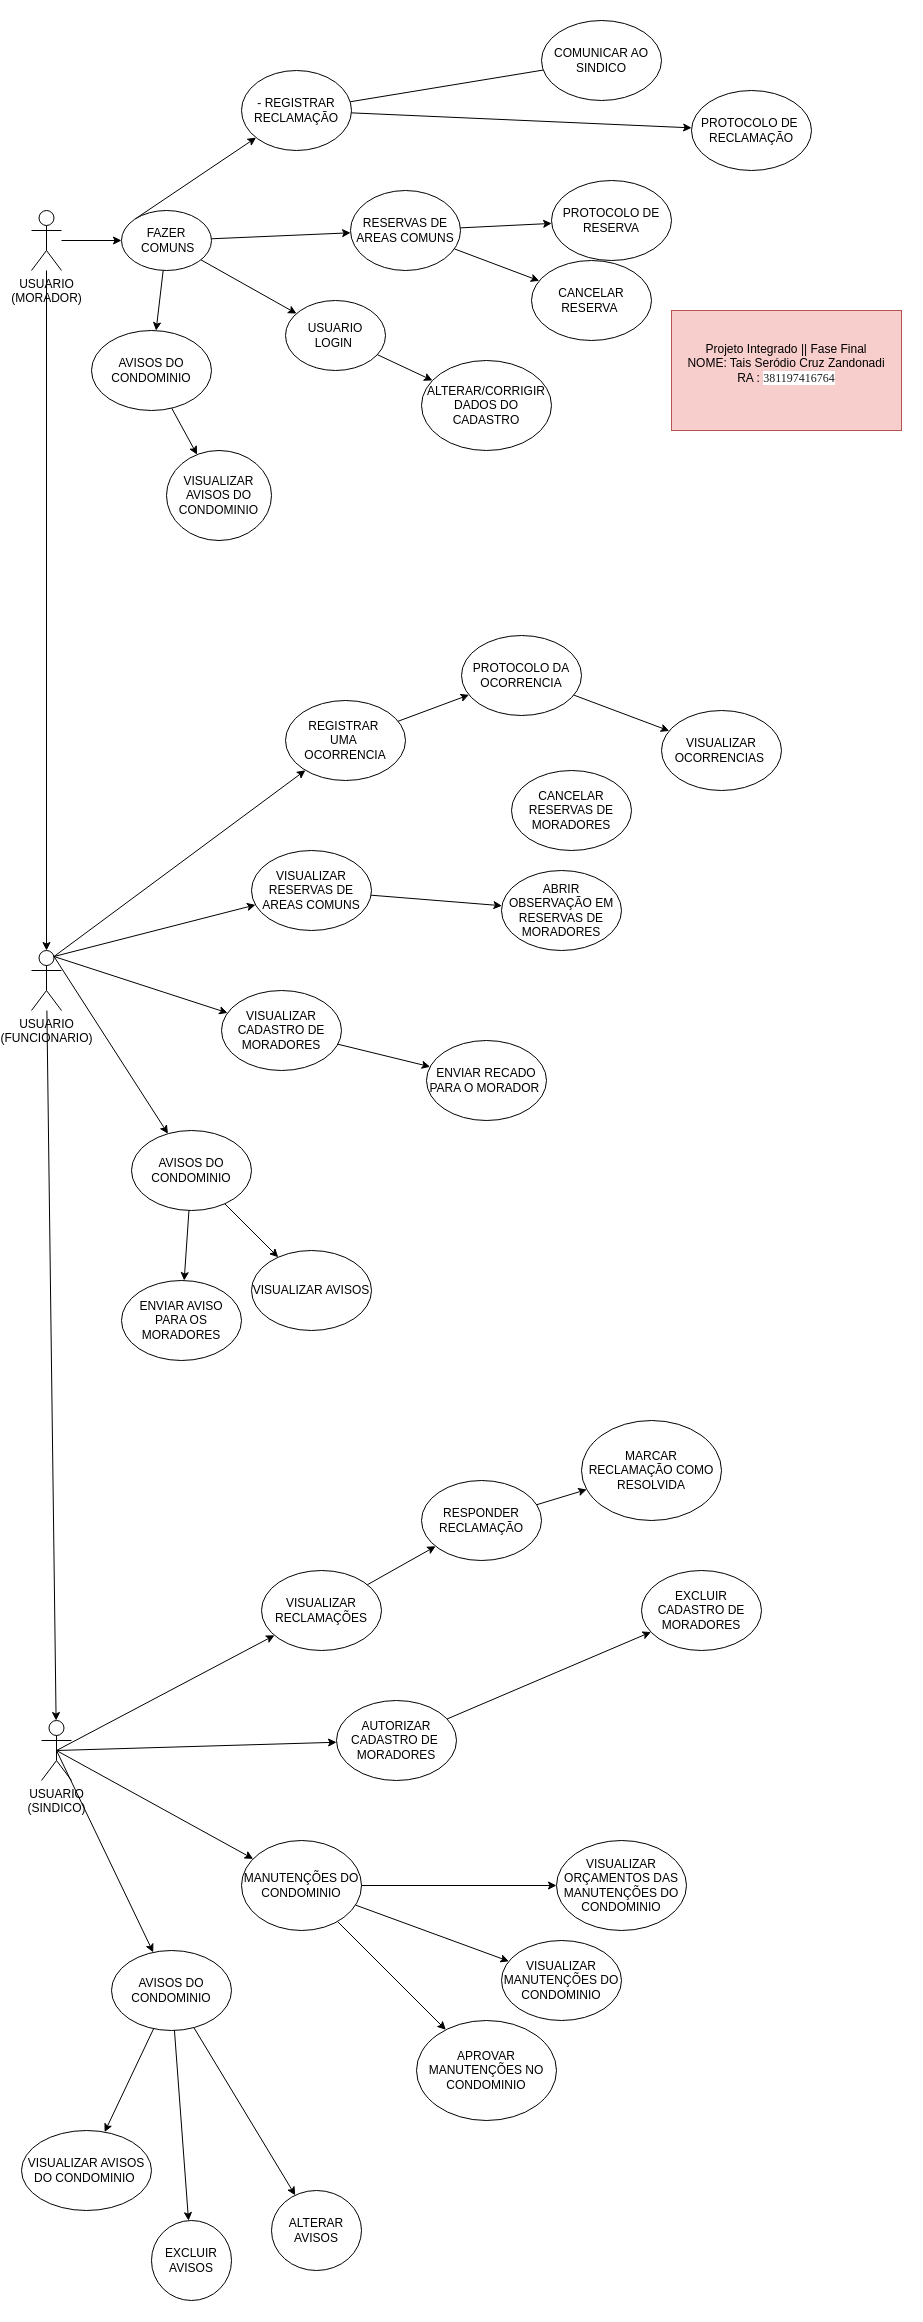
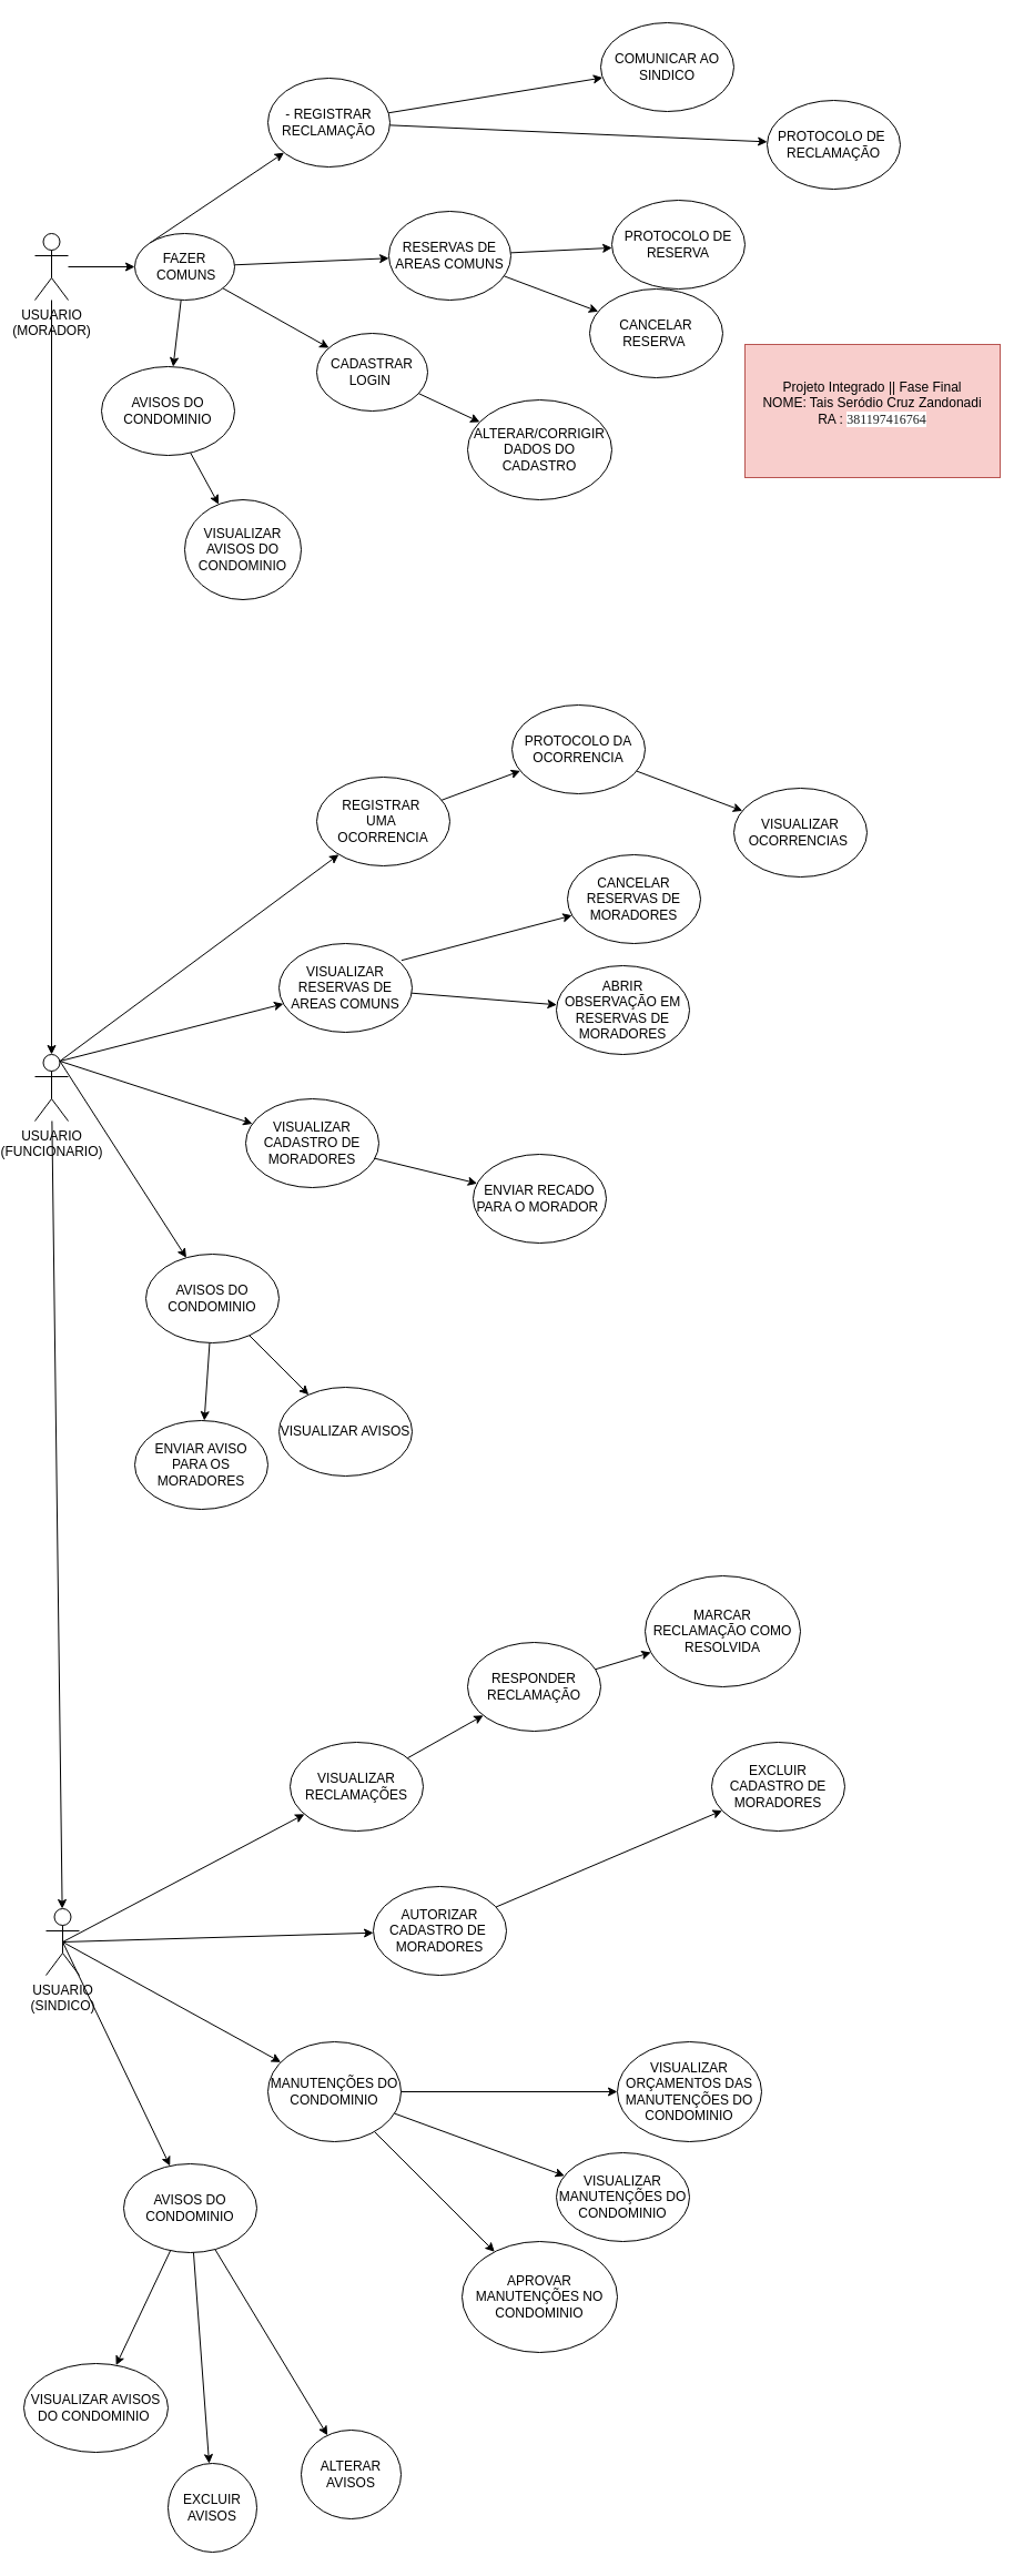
- <mxCell id="40" value="" style="endArrow=none;html=1;" edge="1" parent="1" source="4" target="41"><mxGeometry width="50" height="50" relative="1" as="geometry"><mxPoint x="380" y="190" as="sourcePoint" /><mxPoint x="210" y="60" as="targetPoint" /></mxGeometry></mxCell>
+ <mxCell id="40" value="" style="endArrow=classic;html=1;" edge="1" parent="1" source="4" target="41"><mxGeometry width="50" height="50" relative="1" as="geometry"><mxPoint x="380" y="190" as="sourcePoint" /><mxPoint x="210" y="60" as="targetPoint" /></mxGeometry></mxCell>
- <mxCell id="8" value="USUARIO LOGIN&amp;nbsp;" style="ellipse;whiteSpace=wrap;html=1;" parent="1" vertex="1"><mxGeometry x="284" y="300" width="100" height="70" as="geometry" /></mxCell>
+ <mxCell id="8" value="CADASTRAR LOGIN&amp;nbsp;" style="ellipse;whiteSpace=wrap;html=1;" parent="1" vertex="1"><mxGeometry x="284" y="300" width="100" height="70" as="geometry" /></mxCell>
+ <mxCell id="47" value="" style="endArrow=classic;html=1;exitX=0.92;exitY=0.19;exitDx=0;exitDy=0;exitPerimeter=0;" edge="1" parent="1" source="12" target="48"><mxGeometry width="50" height="50" relative="1" as="geometry"><mxPoint x="380" y="630" as="sourcePoint" /><mxPoint x="630" y="630" as="targetPoint" /></mxGeometry></mxCell>
